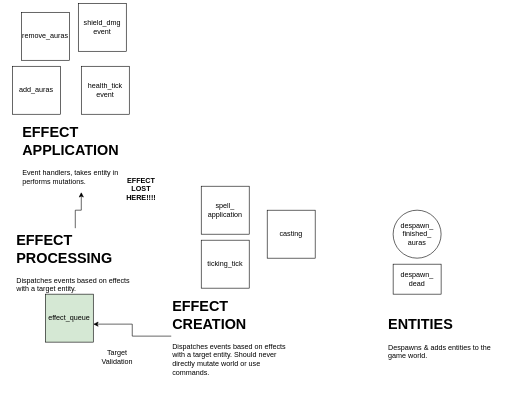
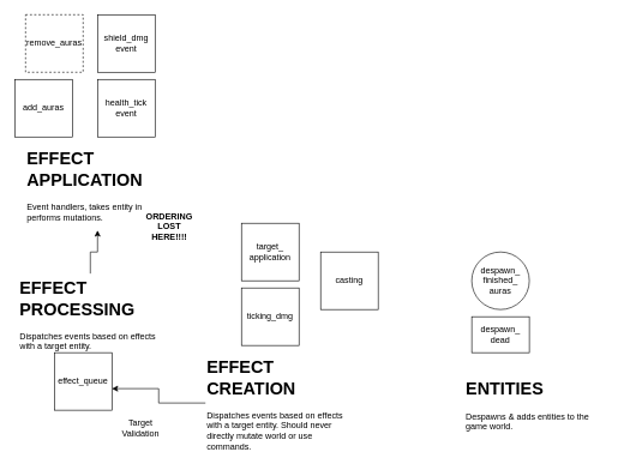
- <mxCell id="6" value="&lt;div&gt;shield_dmg&lt;/div&gt;&lt;div&gt;event&lt;br&gt;&lt;/div&gt;" style="whiteSpace=wrap;html=1;aspect=fixed;" vertex="1" parent="1"><mxGeometry x="130" y="5" width="80" height="80" as="geometry" /></mxCell>
+ <mxCell id="6" value="&lt;div&gt;shield_dmg&lt;/div&gt;&lt;div&gt;event&lt;br&gt;&lt;/div&gt;" style="whiteSpace=wrap;html=1;aspect=fixed;" vertex="1" parent="1"><mxGeometry x="135" y="20" width="80" height="80" as="geometry" /></mxCell>
- <mxCell id="3" value="&lt;div&gt;remove_auras&lt;/div&gt;" style="whiteSpace=wrap;html=1;aspect=fixed;" vertex="1" parent="1"><mxGeometry x="35" y="20" width="80" height="80" as="geometry" /></mxCell>
+ <mxCell id="3" value="&lt;div&gt;remove_auras&lt;/div&gt;" style="whiteSpace=wrap;html=1;aspect=fixed;dashed=1;" vertex="1" parent="1"><mxGeometry x="35" y="20" width="80" height="80" as="geometry" /></mxCell>
- <mxCell id="18" value="EFFECT LOST HERE!!!!" style="text;html=1;align=center;verticalAlign=middle;whiteSpace=wrap;rounded=0;fontStyle=1" vertex="1" parent="1"><mxGeometry x="205" y="300" width="60" height="30" as="geometry" /></mxCell>
+ <mxCell id="18" value="ORDERING LOST HERE!!!!" style="text;html=1;align=center;verticalAlign=middle;whiteSpace=wrap;rounded=0;fontStyle=1" vertex="1" parent="1"><mxGeometry x="205" y="300" width="60" height="30" as="geometry" /></mxCell>
- <mxCell id="14" value="&lt;div&gt;spell_&lt;/div&gt;&lt;div&gt;application&lt;/div&gt;" style="whiteSpace=wrap;html=1;aspect=fixed;" vertex="1" parent="1"><mxGeometry x="335" y="310" width="80" height="80" as="geometry" /></mxCell>
+ <mxCell id="14" value="&lt;div&gt;target_&lt;/div&gt;&lt;div&gt;application&lt;/div&gt;" style="whiteSpace=wrap;html=1;aspect=fixed;" vertex="1" parent="1"><mxGeometry x="335" y="310" width="80" height="80" as="geometry" /></mxCell>
- <mxCell id="5" value="ticking_tick" style="whiteSpace=wrap;html=1;aspect=fixed;" vertex="1" parent="1"><mxGeometry x="335" y="400" width="80" height="80" as="geometry" /></mxCell>
+ <mxCell id="5" value="ticking_dmg" style="whiteSpace=wrap;html=1;aspect=fixed;" vertex="1" parent="1"><mxGeometry x="335" y="400" width="80" height="80" as="geometry" /></mxCell>
- <mxCell id="9" value="effect_queue" style="whiteSpace=wrap;html=1;aspect=fixed;fillColor=#d5e8d4;" vertex="1" parent="1"><mxGeometry x="75" y="490" width="80" height="80" as="geometry" /></mxCell>
+ <mxCell id="9" value="effect_queue" style="whiteSpace=wrap;html=1;aspect=fixed;" vertex="1" parent="1"><mxGeometry x="75" y="490" width="80" height="80" as="geometry" /></mxCell>
